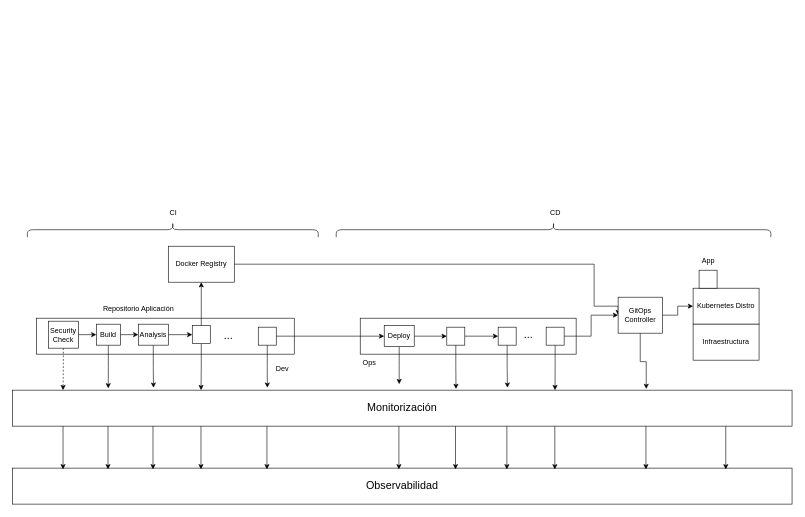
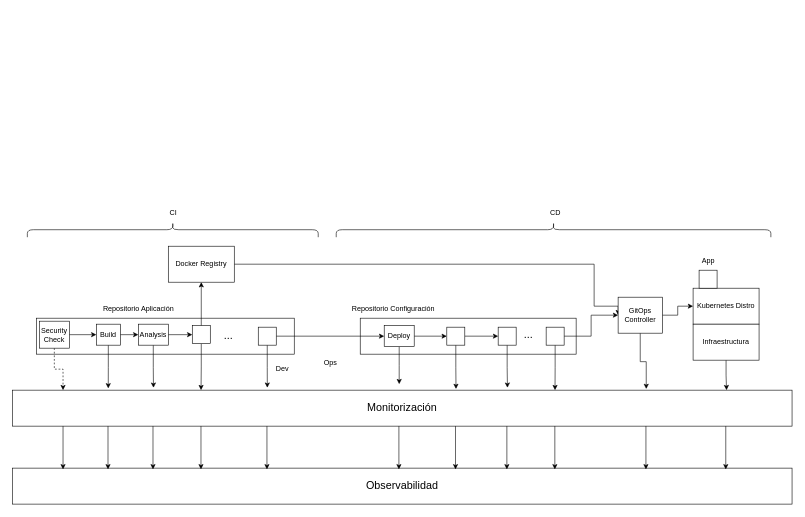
+ <mxCell id="26" value="Repositorio Configuración" style="text;html=1;align=center;verticalAlign=middle;resizable=0;points=[];autosize=1;strokeColor=none;fillColor=none;" vertex="1" parent="1"><mxGeometry x="575" y="500" width="160" height="30" as="geometry" /></mxCell>
- <mxCell id="7" value="Security Check" style="rounded=0;whiteSpace=wrap;html=1;" vertex="1" parent="1"><mxGeometry x="80" y="535" width="50" height="45" as="geometry" /></mxCell>
+ <mxCell id="7" value="Security Check" style="rounded=0;whiteSpace=wrap;html=1;" vertex="1" parent="1"><mxGeometry x="65" y="535" width="50" height="45" as="geometry" /></mxCell>
- <mxCell id="24" value="Ops" style="text;html=1;align=center;verticalAlign=middle;resizable=0;points=[];autosize=1;strokeColor=none;fillColor=none;" vertex="1" parent="1"><mxGeometry x="590" y="590" width="50" height="30" as="geometry" /></mxCell>
+ <mxCell id="24" value="Ops" style="text;html=1;align=center;verticalAlign=middle;resizable=0;points=[];autosize=1;strokeColor=none;fillColor=none;" vertex="1" parent="1"><mxGeometry x="525" y="590" width="50" height="30" as="geometry" /></mxCell>
+ <mxCell id="34" style="edgeStyle=orthogonalEdgeStyle;rounded=0;orthogonalLoop=1;jettySize=auto;html=1;exitX=0.5;exitY=1;exitDx=0;exitDy=0;entryX=0.916;entryY=0;entryDx=0;entryDy=0;entryPerimeter=0;" edge="1" parent="1" source="35" target="27"><mxGeometry relative="1" as="geometry" /></mxCell>
